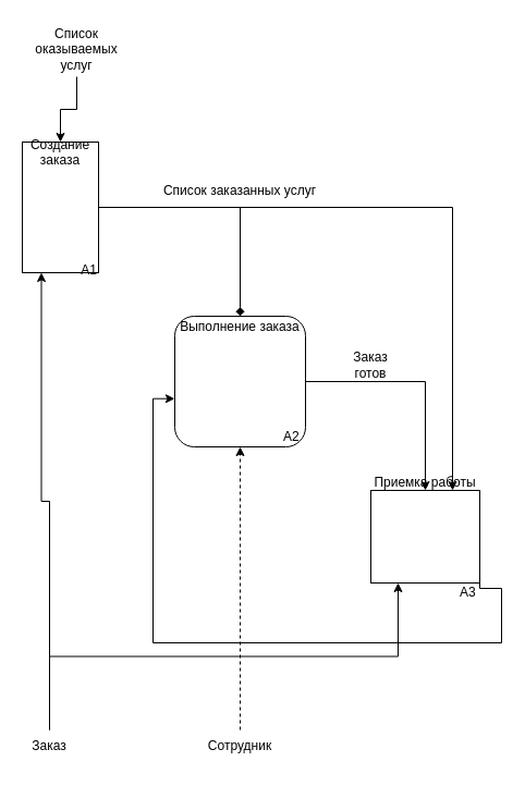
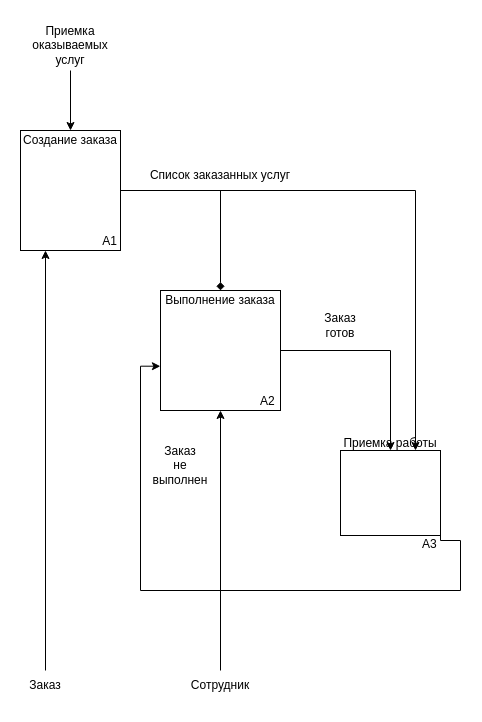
- <mxCell id="18" value="Список оказываемых услуг" style="text;html=1;strokeColor=none;fillColor=none;align=center;verticalAlign=middle;whiteSpace=wrap;rounded=0;" vertex="1" parent="1"><mxGeometry x="30" y="20" width="80" height="50" as="geometry" /></mxCell>
+ <mxCell id="18" value="Приемка оказываемых услуг" style="text;html=1;strokeColor=none;fillColor=none;align=center;verticalAlign=middle;whiteSpace=wrap;rounded=0;" vertex="1" parent="1"><mxGeometry x="30" y="20" width="80" height="50" as="geometry" /></mxCell>
- <mxCell id="4" value="Создание заказа&lt;br&gt;&lt;br&gt;&lt;br&gt;&lt;br&gt;&lt;br&gt;&lt;br&gt;&lt;br&gt;&lt;div style=&quot;text-align: right;&quot;&gt;А1&lt;/div&gt;" style="rounded=0;whiteSpace=wrap;html=1;" parent="1" vertex="1"><mxGeometry x="20" y="130" width="70" height="120" as="geometry" /></mxCell>
+ <mxCell id="4" value="Создание заказа&lt;br&gt;&lt;br&gt;&lt;br&gt;&lt;br&gt;&lt;br&gt;&lt;br&gt;&lt;br&gt;&lt;div style=&quot;text-align: right;&quot;&gt;А1&lt;/div&gt;" style="rounded=0;whiteSpace=wrap;html=1;" parent="1" vertex="1"><mxGeometry x="20" y="130" width="100" height="120" as="geometry" /></mxCell>
- <mxCell id="9" value="Заказ готов" style="text;html=1;strokeColor=none;fillColor=none;align=center;verticalAlign=middle;whiteSpace=wrap;rounded=0;" parent="1" vertex="1"><mxGeometry x="310" y="320" width="60" height="30" as="geometry" /></mxCell>
+ <mxCell id="9" value="Заказ готов" style="text;html=1;strokeColor=none;fillColor=none;align=center;verticalAlign=middle;whiteSpace=wrap;rounded=0;" parent="1" vertex="1"><mxGeometry x="310" y="310" width="60" height="30" as="geometry" /></mxCell>
- <mxCell id="6" value="Выполнение заказа&lt;br&gt;&lt;br&gt;&lt;br&gt;&lt;br&gt;&lt;br&gt;&lt;br&gt;&lt;br&gt;&lt;div style=&quot;text-align: right;&quot;&gt;А2&lt;/div&gt;" style="whiteSpace=wrap;html=1;rounded=1;" parent="1" vertex="1"><mxGeometry x="160" y="290" width="120" height="120" as="geometry" /></mxCell>
+ <mxCell id="6" value="Выполнение заказа&lt;br&gt;&lt;br&gt;&lt;br&gt;&lt;br&gt;&lt;br&gt;&lt;br&gt;&lt;br&gt;&lt;div style=&quot;text-align: right;&quot;&gt;А2&lt;/div&gt;" style="rounded=0;whiteSpace=wrap;html=1;" parent="1" vertex="1"><mxGeometry x="160" y="290" width="120" height="120" as="geometry" /></mxCell>
+ <mxCell id="11" value="Заказ&lt;br&gt;не&lt;br&gt;выполнен" style="text;html=1;strokeColor=none;fillColor=none;align=center;verticalAlign=middle;whiteSpace=wrap;rounded=0;" parent="1" vertex="1"><mxGeometry x="150" y="440" width="60" height="50" as="geometry" /></mxCell>
- <mxCell id="15" style="edgeStyle=orthogonalEdgeStyle;rounded=0;orthogonalLoop=1;jettySize=auto;html=1;exitX=0.5;exitY=0;exitDx=0;exitDy=0;entryX=0.5;entryY=1;entryDx=0;entryDy=0;dashed=1;" edge="1" parent="1" source="16" target="6"><mxGeometry relative="1" as="geometry" /></mxCell>
+ <mxCell id="15" style="edgeStyle=orthogonalEdgeStyle;rounded=0;orthogonalLoop=1;jettySize=auto;html=1;exitX=0.5;exitY=0;exitDx=0;exitDy=0;entryX=0.5;entryY=1;entryDx=0;entryDy=0;" edge="1" parent="1" source="16" target="6"><mxGeometry relative="1" as="geometry" /></mxCell>
- <mxCell id="12" style="edgeStyle=orthogonalEdgeStyle;rounded=0;orthogonalLoop=1;jettySize=auto;html=1;exitX=0.5;exitY=0;exitDx=0;exitDy=0;entryX=0.25;entryY=1;entryDx=0;entryDy=0;" edge="1" parent="1" source="14" target="7"><mxGeometry relative="1" as="geometry" /></mxCell>
